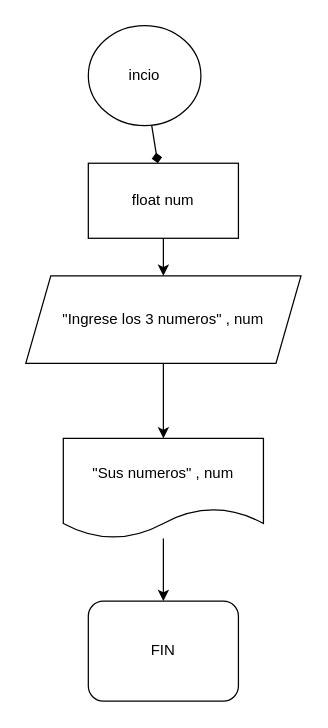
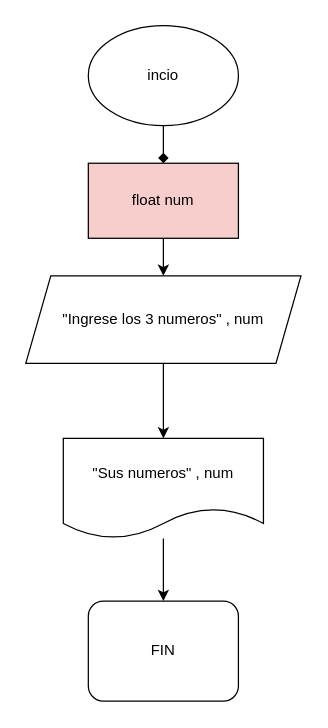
- <mxCell id="3" value="incio" style="ellipse;whiteSpace=wrap;html=1;" vertex="1" parent="1"><mxGeometry x="70" y="20" width="90" height="80" as="geometry" /></mxCell>
+ <mxCell id="3" value="incio" style="ellipse;whiteSpace=wrap;html=1;" vertex="1" parent="1"><mxGeometry x="70" y="20" width="120" height="80" as="geometry" /></mxCell>
- <mxCell id="5" value="float num" style="rounded=0;whiteSpace=wrap;html=1;" vertex="1" parent="1"><mxGeometry x="70" y="130" width="120" height="60" as="geometry" /></mxCell>
+ <mxCell id="5" value="float num" style="rounded=0;whiteSpace=wrap;html=1;fillColor=#f8cecc;" vertex="1" parent="1"><mxGeometry x="70" y="130" width="120" height="60" as="geometry" /></mxCell>
